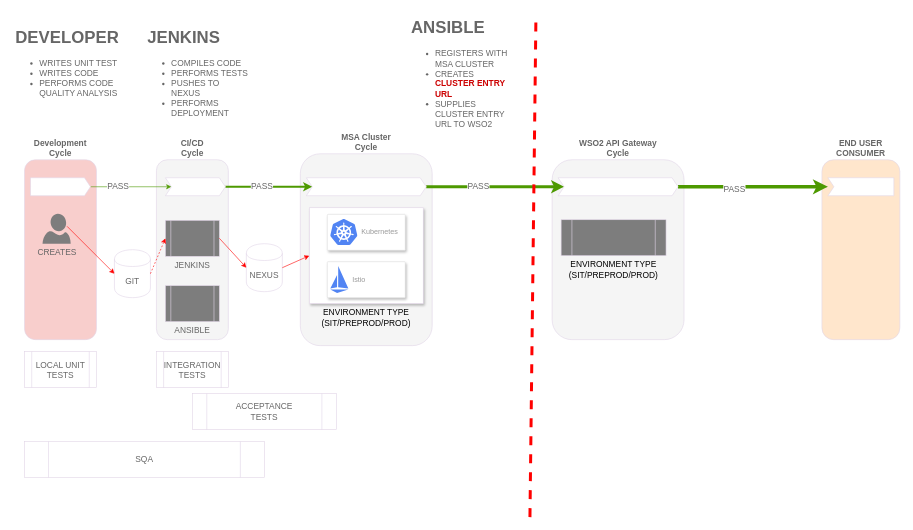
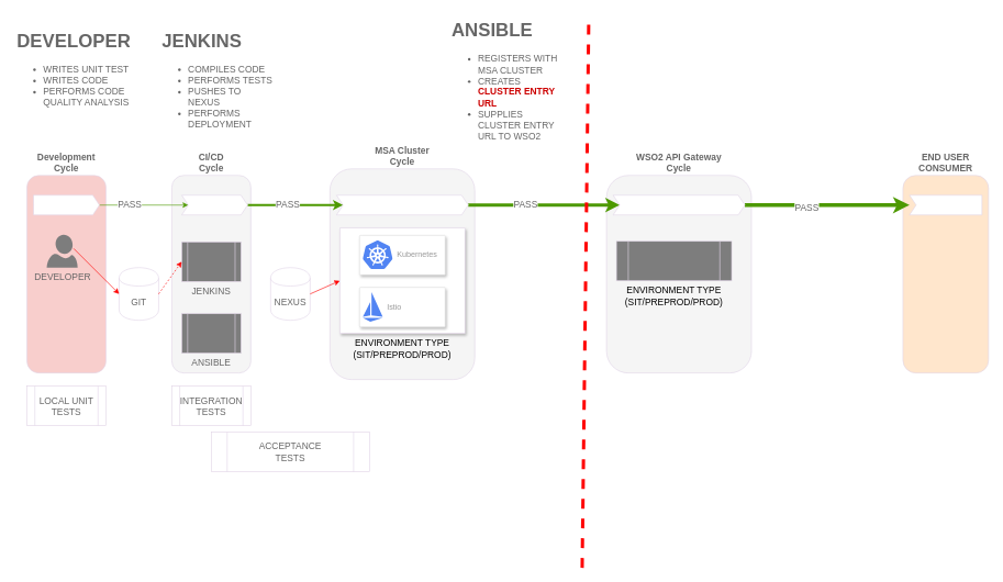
- <mxCell id="30" value="" style="endArrow=classic;html=1;strokeColor=#FF0000;strokeWidth=1;fontSize=14;fontColor=#666666;exitX=1;exitY=0.5;exitDx=0;exitDy=0;entryX=0;entryY=0.5;entryDx=0;entryDy=0;" edge="1" parent="1" source="25" target="22"><mxGeometry width="50" height="50" relative="1" as="geometry"><mxPoint x="250" y="456" as="sourcePoint" /><mxPoint x="285" y="407" as="targetPoint" /></mxGeometry></mxCell>
- <mxCell id="20" value="CREATES" style="pointerEvents=1;shadow=0;dashed=0;html=1;strokeColor=none;labelPosition=center;verticalLabelPosition=bottom;verticalAlign=top;align=center;shape=mxgraph.azure.user;fillColor=#7D7D7D;fontSize=14;fontColor=#666666;" vertex="1" parent="1"><mxGeometry x="70" y="356" width="47" height="50" as="geometry" /></mxCell>
+ <mxCell id="20" value="DEVELOPER" style="pointerEvents=1;shadow=0;dashed=0;html=1;strokeColor=none;labelPosition=center;verticalLabelPosition=bottom;verticalAlign=top;align=center;shape=mxgraph.azure.user;fillColor=#7D7D7D;fontSize=14;fontColor=#666666;" vertex="1" parent="1"><mxGeometry x="70" y="356" width="47" height="50" as="geometry" /></mxCell>
- <mxCell id="21" value="GIT" style="shape=cylinder;whiteSpace=wrap;html=1;boundedLbl=1;backgroundOutline=1;strokeColor=#E1D5E7;fontSize=14;fontColor=#666666;" vertex="1" parent="1"><mxGeometry x="190" y="416" width="60" height="80" as="geometry" /></mxCell>
+ <mxCell id="21" value="GIT" style="shape=cylinder;whiteSpace=wrap;html=1;boundedLbl=1;backgroundOutline=1;strokeColor=#E1D5E7;fontSize=14;fontColor=#666666;" vertex="1" parent="1"><mxGeometry x="180" y="406" width="60" height="80" as="geometry" /></mxCell>
- <mxCell id="23" value="SQA" style="shape=process;whiteSpace=wrap;html=1;backgroundOutline=1;strokeColor=#E1D5E7;fontSize=14;fontColor=#666666;" vertex="1" parent="1"><mxGeometry x="40" y="736" width="400" height="60" as="geometry" /></mxCell>
